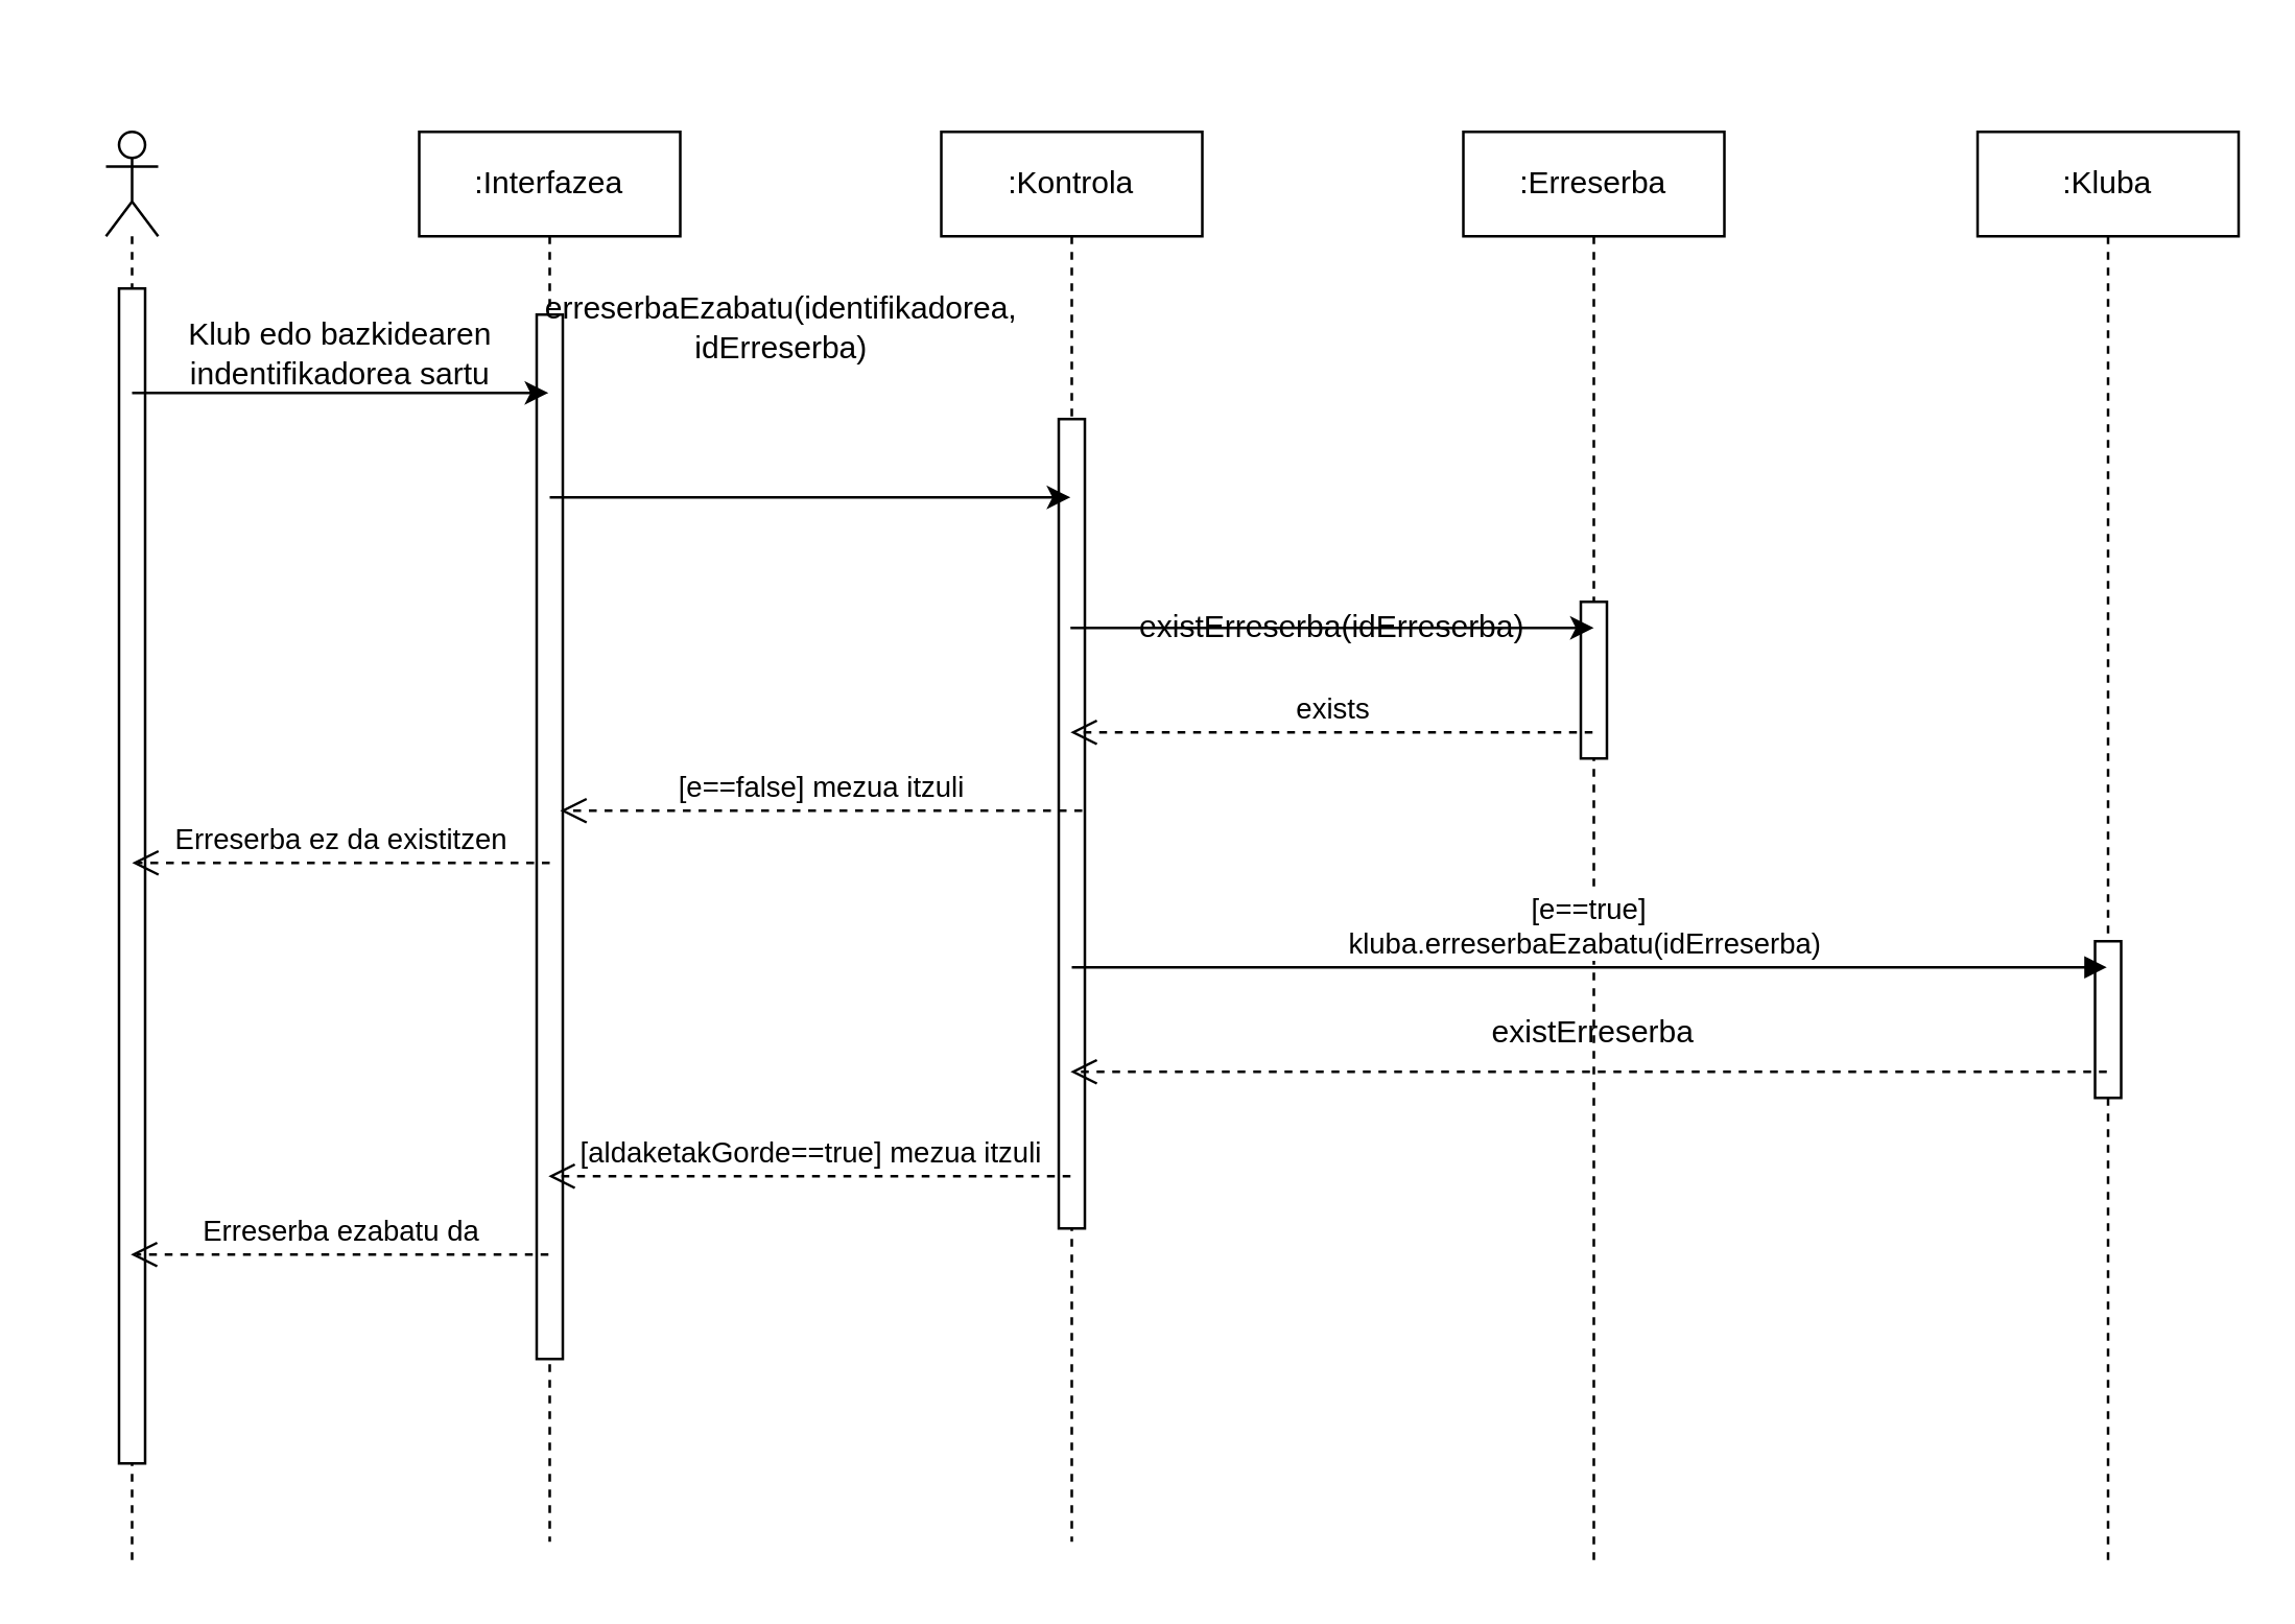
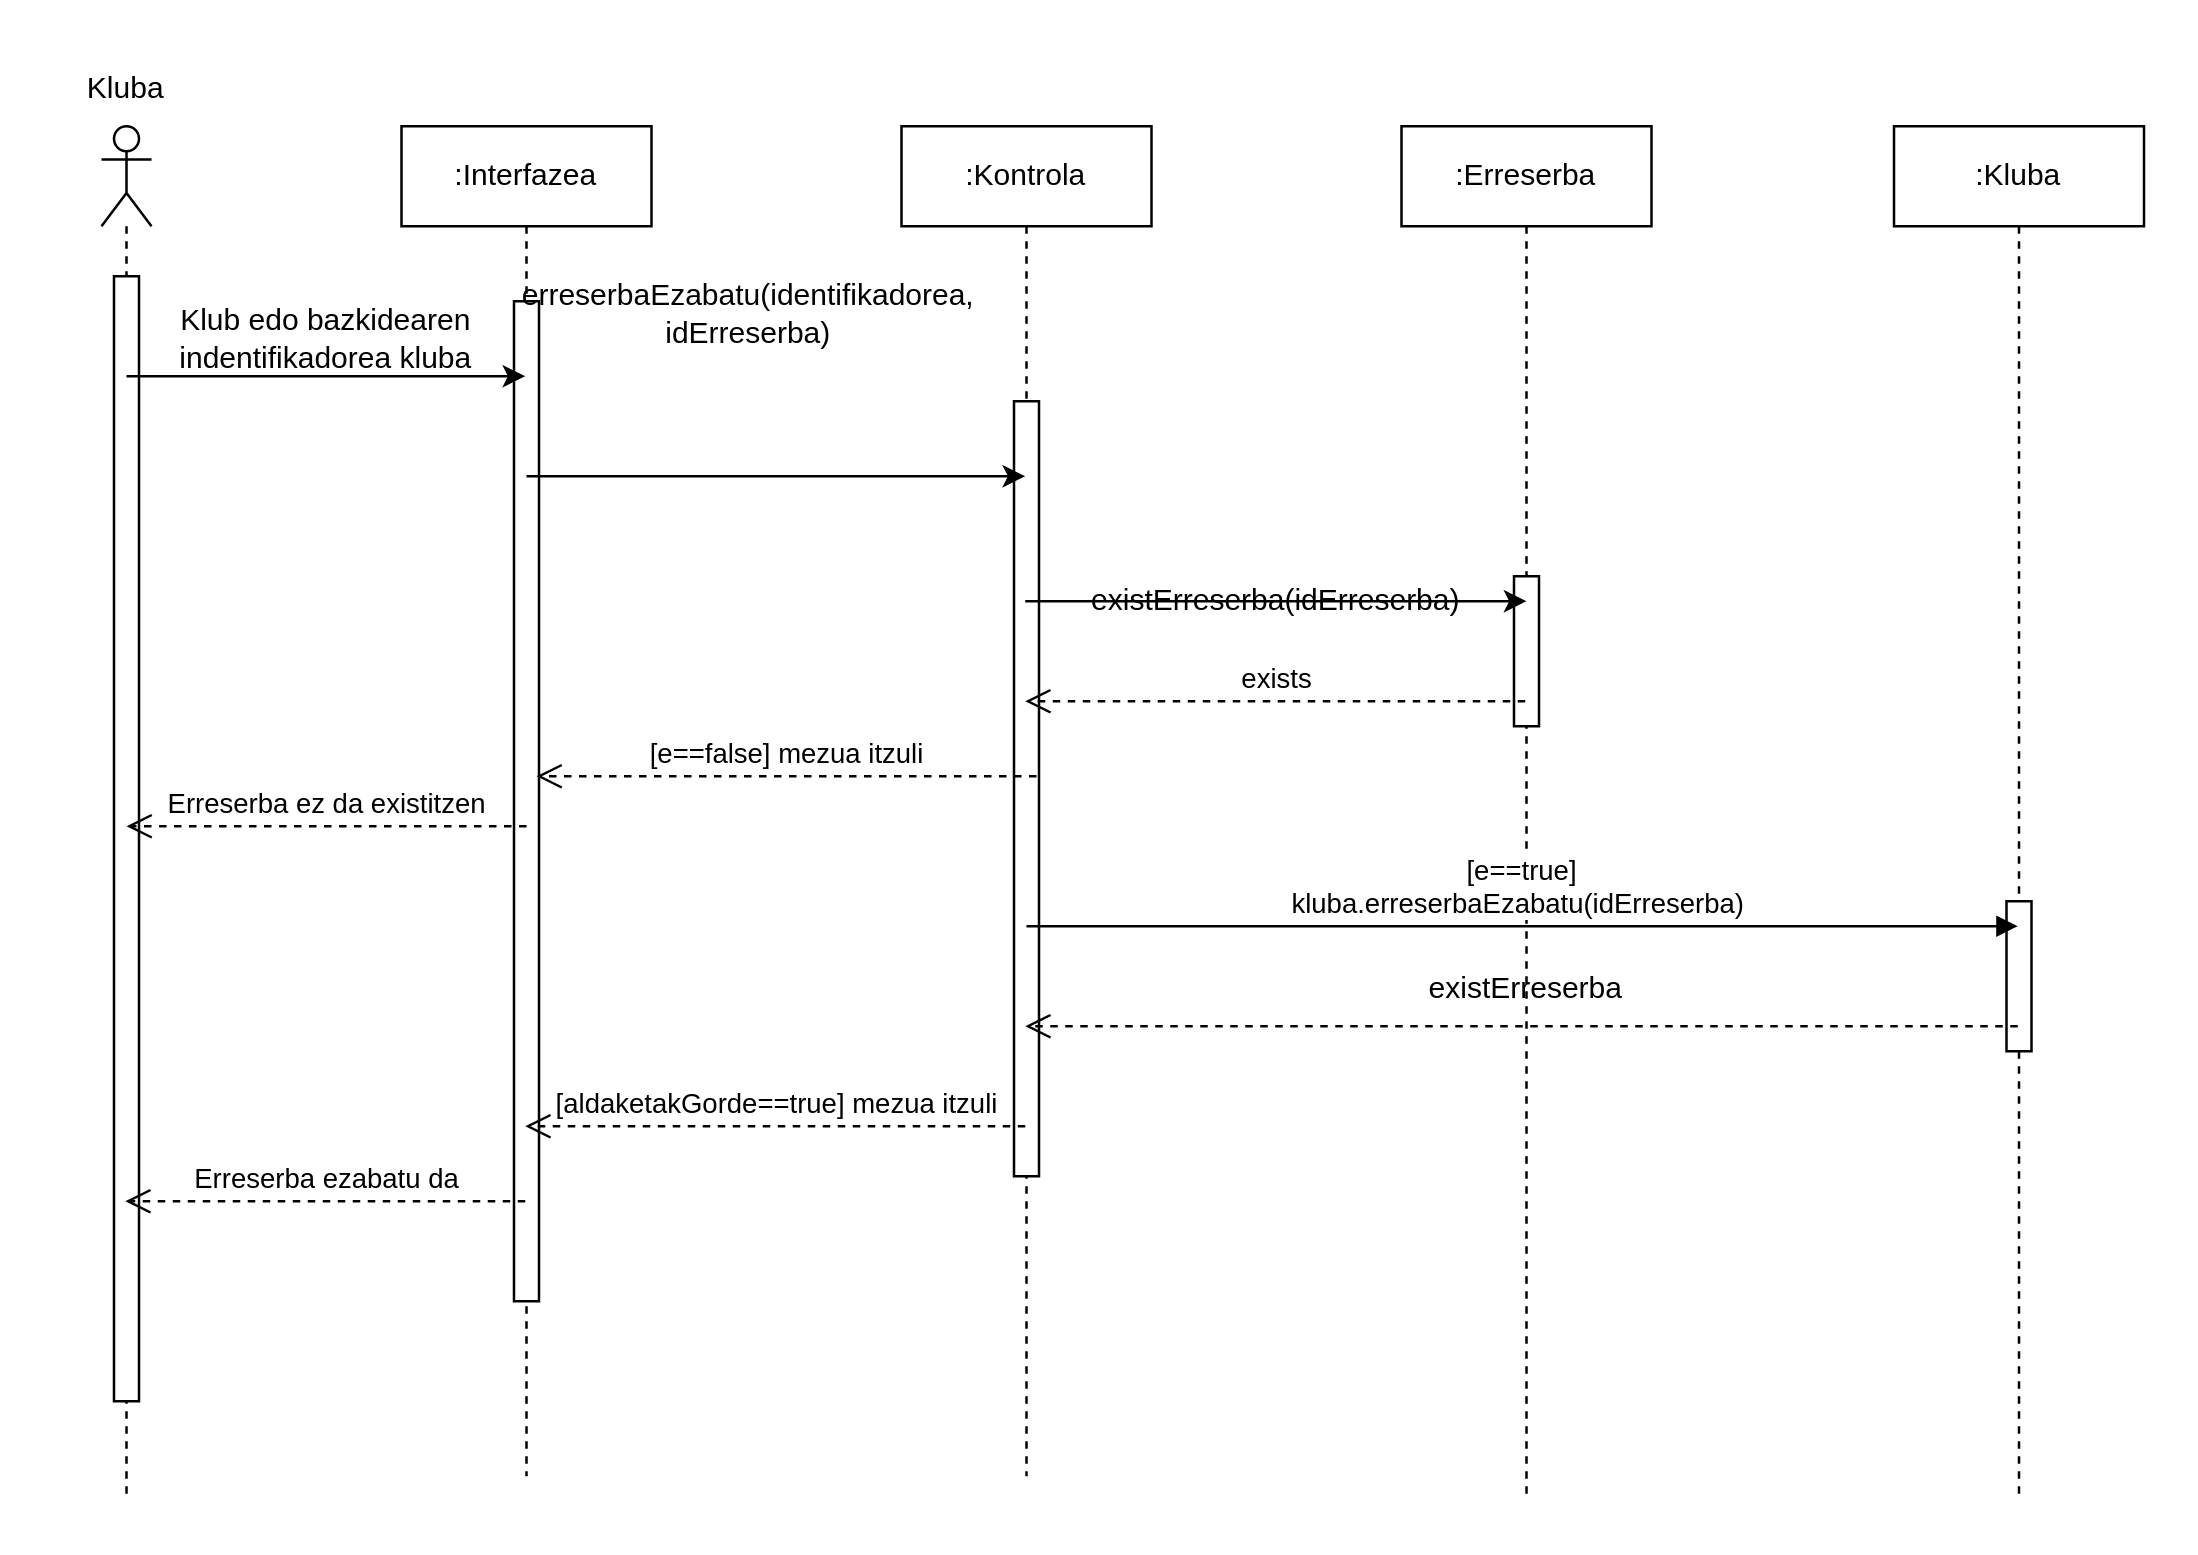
+ <mxCell id="4" value="Kluba" style="text;html=1;align=center;verticalAlign=middle;whiteSpace=wrap;rounded=0;" parent="1" vertex="1"><mxGeometry x="20" width="60" height="30" as="geometry" y="20" /></mxCell>
- <mxCell id="12" value="Klub edo bazkidearen indentifikadorea sartu" style="text;html=1;align=center;verticalAlign=middle;whiteSpace=wrap;rounded=0;" parent="1" vertex="1"><mxGeometry x="70" y="120" width="120" height="30" as="geometry" /></mxCell>
+ <mxCell id="12" value="Klub edo bazkidearen indentifikadorea kluba" style="text;html=1;align=center;verticalAlign=middle;whiteSpace=wrap;rounded=0;" parent="1" vertex="1"><mxGeometry x="70" y="120" width="120" height="30" as="geometry" /></mxCell>
